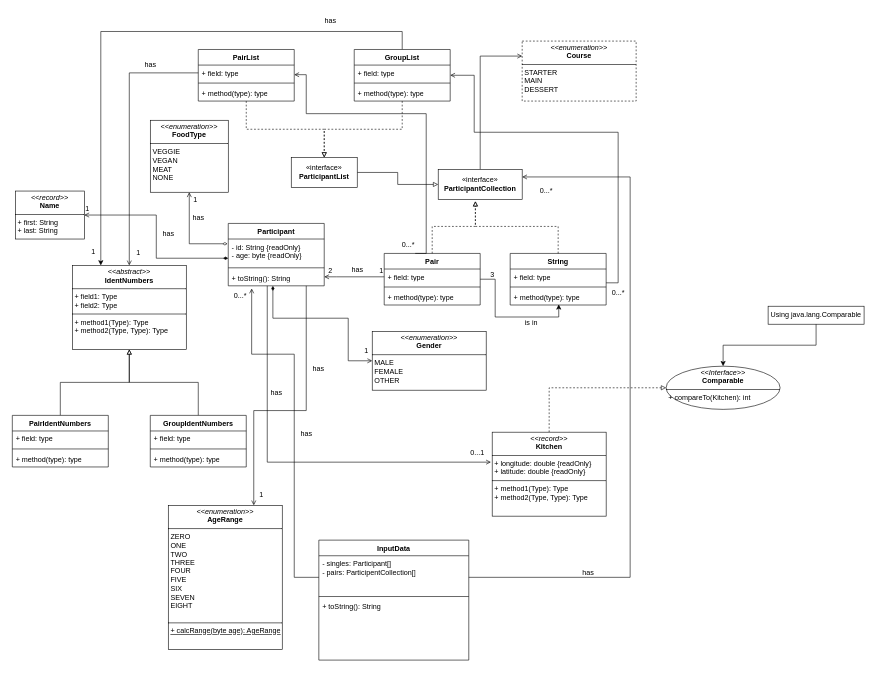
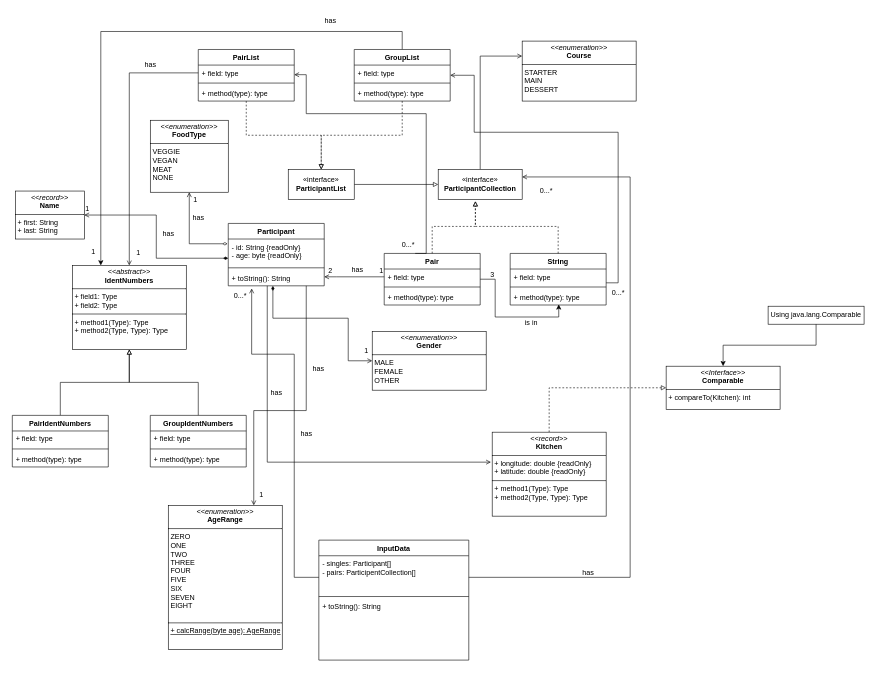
- <mxCell id="40" value="&lt;p style=&quot;margin:0px;margin-top:4px;text-align:center;&quot;&gt;&lt;i&gt;&amp;lt;&amp;lt;enumeration&amp;gt;&amp;gt;&lt;/i&gt;&lt;br&gt;&lt;b&gt;Course&lt;/b&gt;&lt;/p&gt;&lt;hr size=&quot;1&quot; style=&quot;border-style:solid;&quot;&gt;&lt;p style=&quot;margin:0px;margin-left:4px;&quot;&gt;STARTER&lt;/p&gt;&lt;p style=&quot;margin:0px;margin-left:4px;&quot;&gt;MAIN&lt;/p&gt;&lt;p style=&quot;margin:0px;margin-left:4px;&quot;&gt;DESSERT&lt;/p&gt;&lt;p style=&quot;margin:0px;margin-left:4px;&quot;&gt;&lt;br&gt;&lt;/p&gt;" style="verticalAlign=top;align=left;overflow=fill;html=1;whiteSpace=wrap;dashed=1;" parent="1" vertex="1"><mxGeometry x="870" y="68" width="190" height="100" as="geometry" /></mxCell>
+ <mxCell id="40" value="&lt;p style=&quot;margin:0px;margin-top:4px;text-align:center;&quot;&gt;&lt;i&gt;&amp;lt;&amp;lt;enumeration&amp;gt;&amp;gt;&lt;/i&gt;&lt;br&gt;&lt;b&gt;Course&lt;/b&gt;&lt;/p&gt;&lt;hr size=&quot;1&quot; style=&quot;border-style:solid;&quot;&gt;&lt;p style=&quot;margin:0px;margin-left:4px;&quot;&gt;STARTER&lt;/p&gt;&lt;p style=&quot;margin:0px;margin-left:4px;&quot;&gt;MAIN&lt;/p&gt;&lt;p style=&quot;margin:0px;margin-left:4px;&quot;&gt;DESSERT&lt;/p&gt;&lt;p style=&quot;margin:0px;margin-left:4px;&quot;&gt;&lt;br&gt;&lt;/p&gt;" style="verticalAlign=top;align=left;overflow=fill;html=1;whiteSpace=wrap;" parent="1" vertex="1"><mxGeometry x="870" y="68" width="190" height="100" as="geometry" /></mxCell>
- <mxCell id="5" value="«interface»&lt;br&gt;&lt;b&gt;ParticipantList&lt;/b&gt;" style="html=1;whiteSpace=wrap;" parent="1" vertex="1"><mxGeometry x="485" y="262" width="110" height="50" as="geometry" /></mxCell>
+ <mxCell id="5" value="«interface»&lt;br&gt;&lt;b&gt;ParticipantList&lt;/b&gt;" style="html=1;whiteSpace=wrap;" parent="1" vertex="1"><mxGeometry x="480" y="282" width="110" height="50" as="geometry" /></mxCell>
- <mxCell id="89" value="&lt;p style=&quot;margin:0px;margin-top:4px;text-align:center;&quot;&gt;&lt;i&gt;&amp;lt;&amp;lt;Interface&amp;gt;&amp;gt;&lt;/i&gt;&lt;br&gt;&lt;b&gt;Comparable&lt;/b&gt;&lt;/p&gt;&lt;hr size=&quot;1&quot; style=&quot;border-style:solid;&quot;&gt;&lt;p style=&quot;margin:0px;margin-left:4px;&quot;&gt;&lt;/p&gt;&lt;p style=&quot;margin:0px;margin-left:4px;&quot;&gt;+ compareTo(Kitchen): int&lt;br&gt;&lt;/p&gt;" style="ellipse;verticalAlign=top;align=left;overflow=fill;html=1;whiteSpace=wrap;" parent="1" vertex="1"><mxGeometry x="1110" y="610" width="190" height="72" as="geometry" /></mxCell>
+ <mxCell id="89" value="&lt;p style=&quot;margin:0px;margin-top:4px;text-align:center;&quot;&gt;&lt;i&gt;&amp;lt;&amp;lt;Interface&amp;gt;&amp;gt;&lt;/i&gt;&lt;br&gt;&lt;b&gt;Comparable&lt;/b&gt;&lt;/p&gt;&lt;hr size=&quot;1&quot; style=&quot;border-style:solid;&quot;&gt;&lt;p style=&quot;margin:0px;margin-left:4px;&quot;&gt;&lt;/p&gt;&lt;p style=&quot;margin:0px;margin-left:4px;&quot;&gt;+ compareTo(Kitchen): int&lt;br&gt;&lt;/p&gt;" style="verticalAlign=top;align=left;overflow=fill;html=1;whiteSpace=wrap;" parent="1" vertex="1"><mxGeometry x="1110" y="610" width="190" height="72" as="geometry" /></mxCell>
- <mxCell id="56" value="0...1" style="text;html=1;align=center;verticalAlign=middle;resizable=0;points=[];autosize=1;strokeColor=none;fillColor=none;" parent="1" vertex="1"><mxGeometry x="770" y="740" width="50" height="30" as="geometry" /></mxCell>
